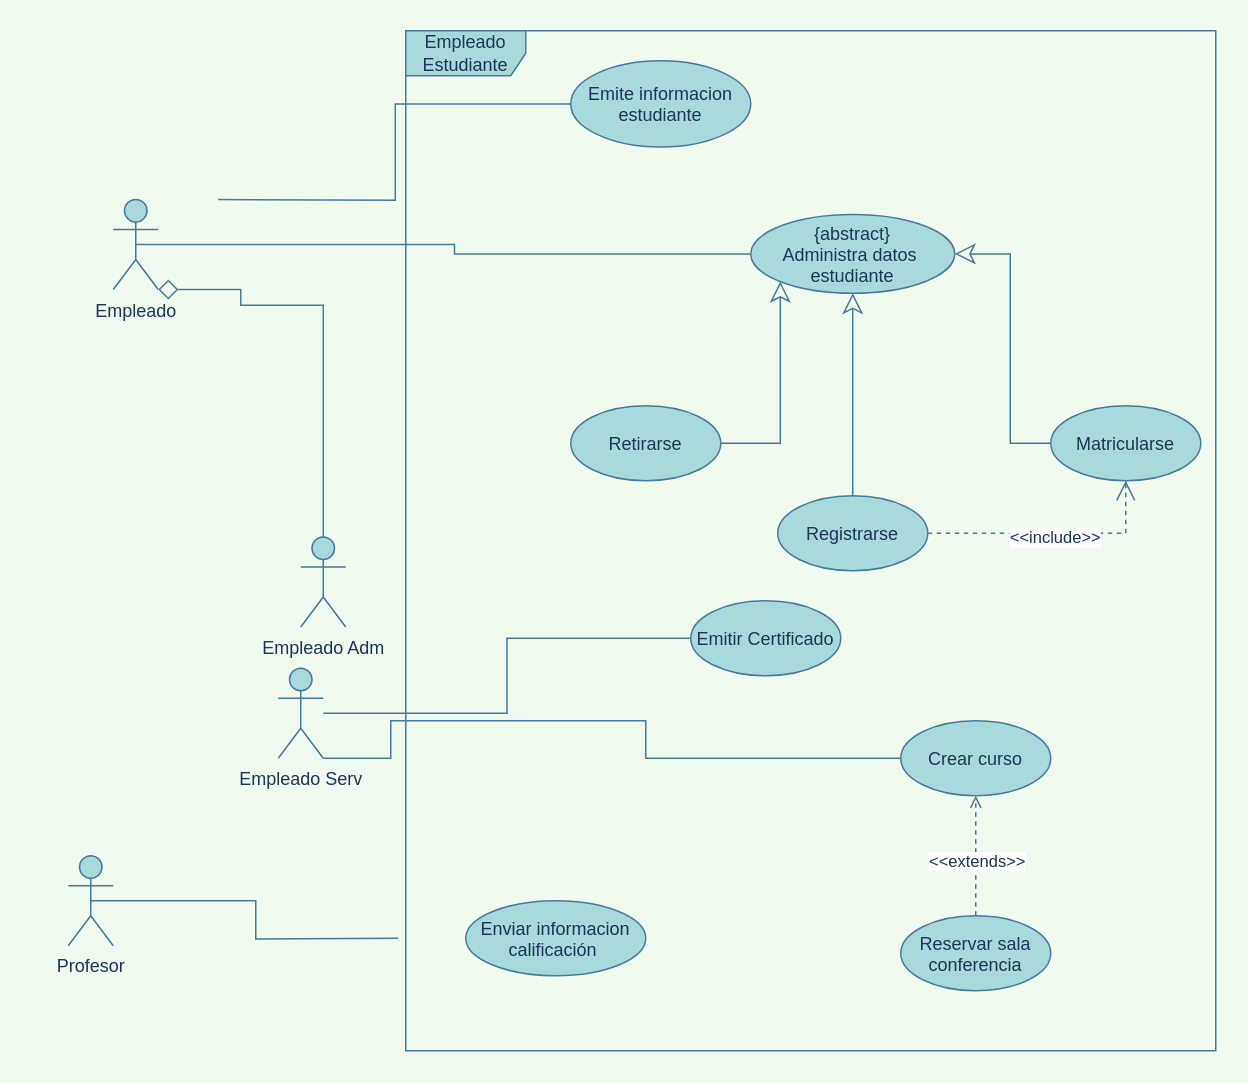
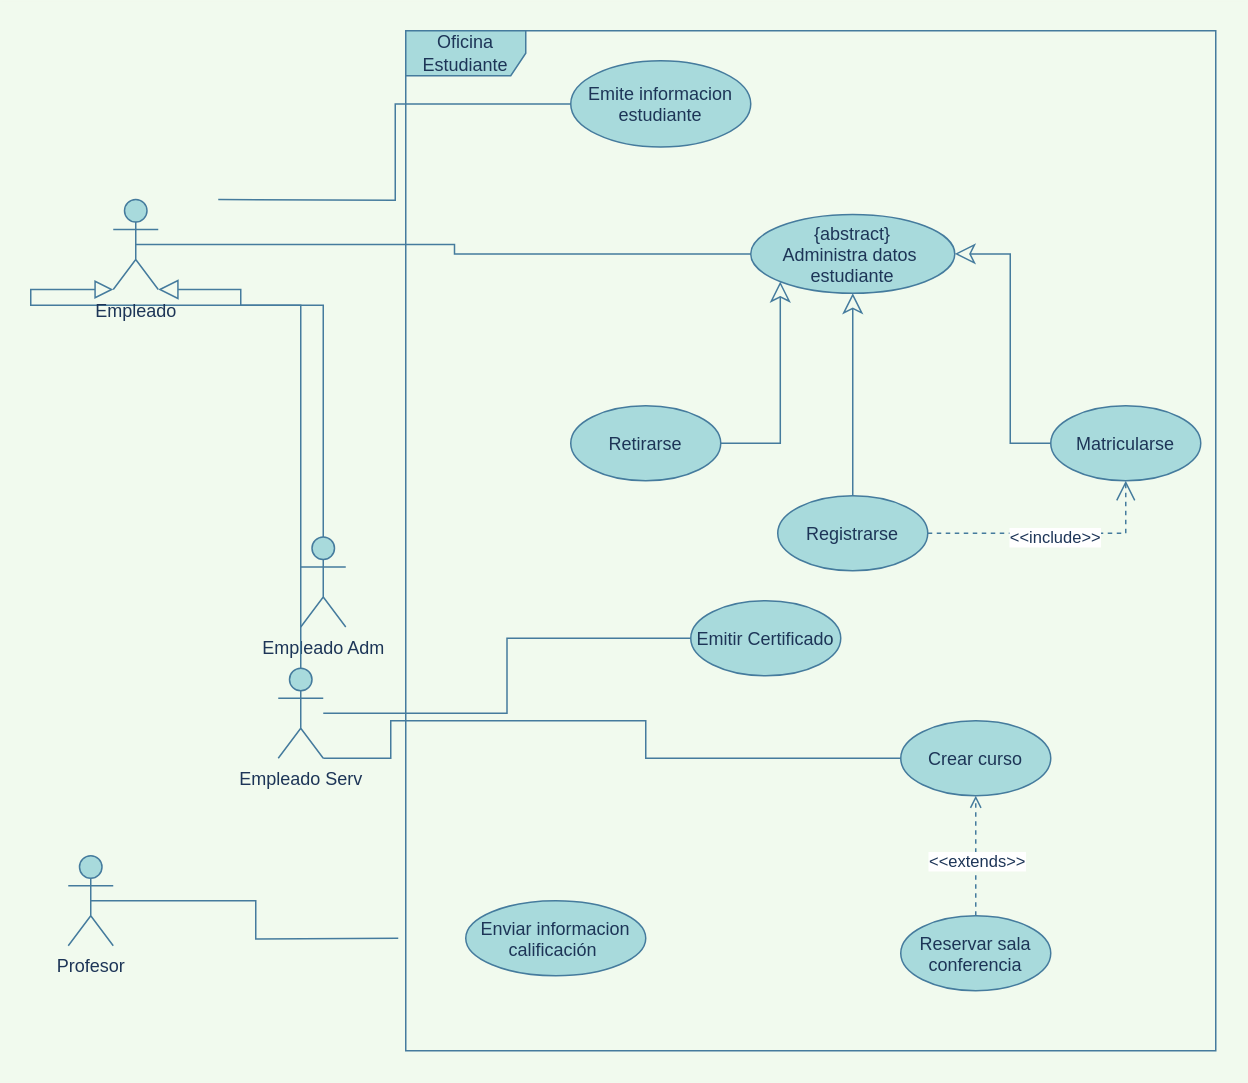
- <mxCell id="29" value="Empleado Estudiante" style="shape=umlFrame;whiteSpace=wrap;html=1;rounded=0;sketch=0;strokeColor=#457B9D;fillColor=#A8DADC;fontColor=#1D3557;width=80;height=30;" vertex="1" parent="1"><mxGeometry x="270" width="540" height="680" as="geometry" y="20" /></mxCell>
+ <mxCell id="29" value="Oficina Estudiante" style="shape=umlFrame;whiteSpace=wrap;html=1;rounded=0;sketch=0;strokeColor=#457B9D;fillColor=#A8DADC;fontColor=#1D3557;width=80;height=30;" vertex="1" parent="1"><mxGeometry x="270" width="540" height="680" as="geometry" y="20" /></mxCell>
- <mxCell id="4" style="edgeStyle=orthogonalEdgeStyle;rounded=0;sketch=0;orthogonalLoop=1;jettySize=auto;html=1;entryX=1;entryY=1;entryDx=0;entryDy=0;entryPerimeter=0;endArrow=diamond;endFill=0;strokeColor=#457B9D;fillColor=#A8DADC;fontColor=#1D3557;endSize=11;" edge="1" parent="1" source="5" target="9"><mxGeometry relative="1" as="geometry"><Array as="points"><mxPoint x="160" y="203" /></Array></mxGeometry></mxCell>
+ <mxCell id="4" style="edgeStyle=orthogonalEdgeStyle;rounded=0;sketch=0;orthogonalLoop=1;jettySize=auto;html=1;entryX=1;entryY=1;entryDx=0;entryDy=0;entryPerimeter=0;endArrow=block;endFill=0;strokeColor=#457B9D;fillColor=#A8DADC;fontColor=#1D3557;endSize=11;" edge="1" parent="1" source="5" target="9"><mxGeometry relative="1" as="geometry"><Array as="points"><mxPoint x="160" y="203" /></Array></mxGeometry></mxCell>
+ <mxCell id="6" style="edgeStyle=orthogonalEdgeStyle;rounded=0;sketch=0;orthogonalLoop=1;jettySize=auto;html=1;entryX=0;entryY=1;entryDx=0;entryDy=0;entryPerimeter=0;endArrow=block;endFill=0;strokeColor=#457B9D;fillColor=#A8DADC;fontColor=#1D3557;endSize=10;" edge="1" parent="1" source="8" target="9"><mxGeometry relative="1" as="geometry"><Array as="points"><mxPoint x="20" y="203" /></Array></mxGeometry></mxCell>
